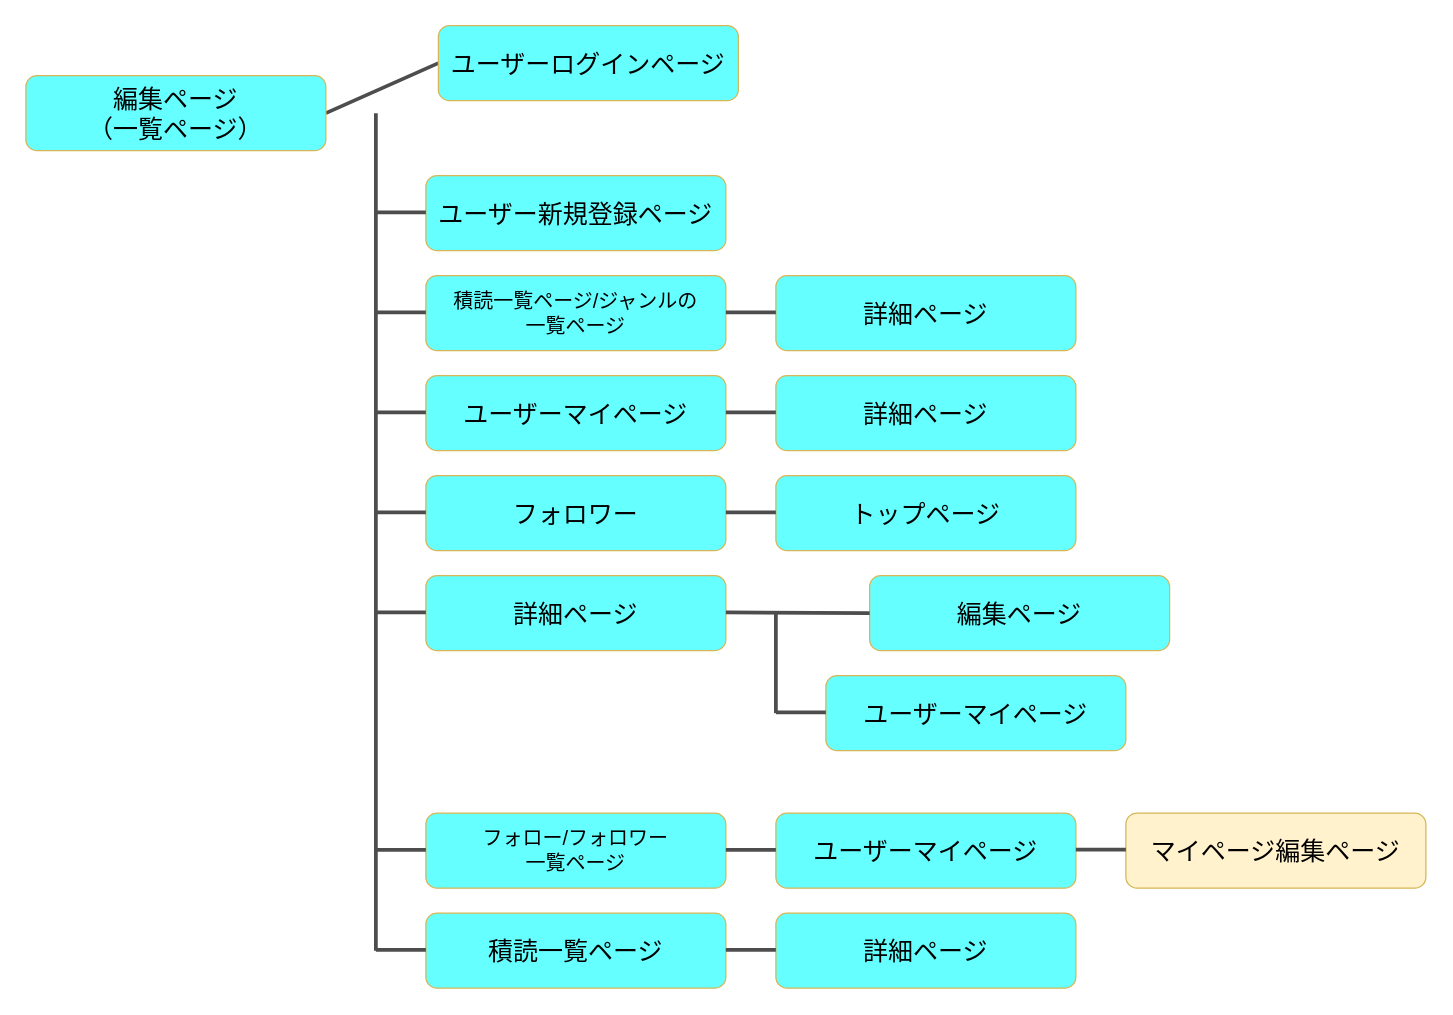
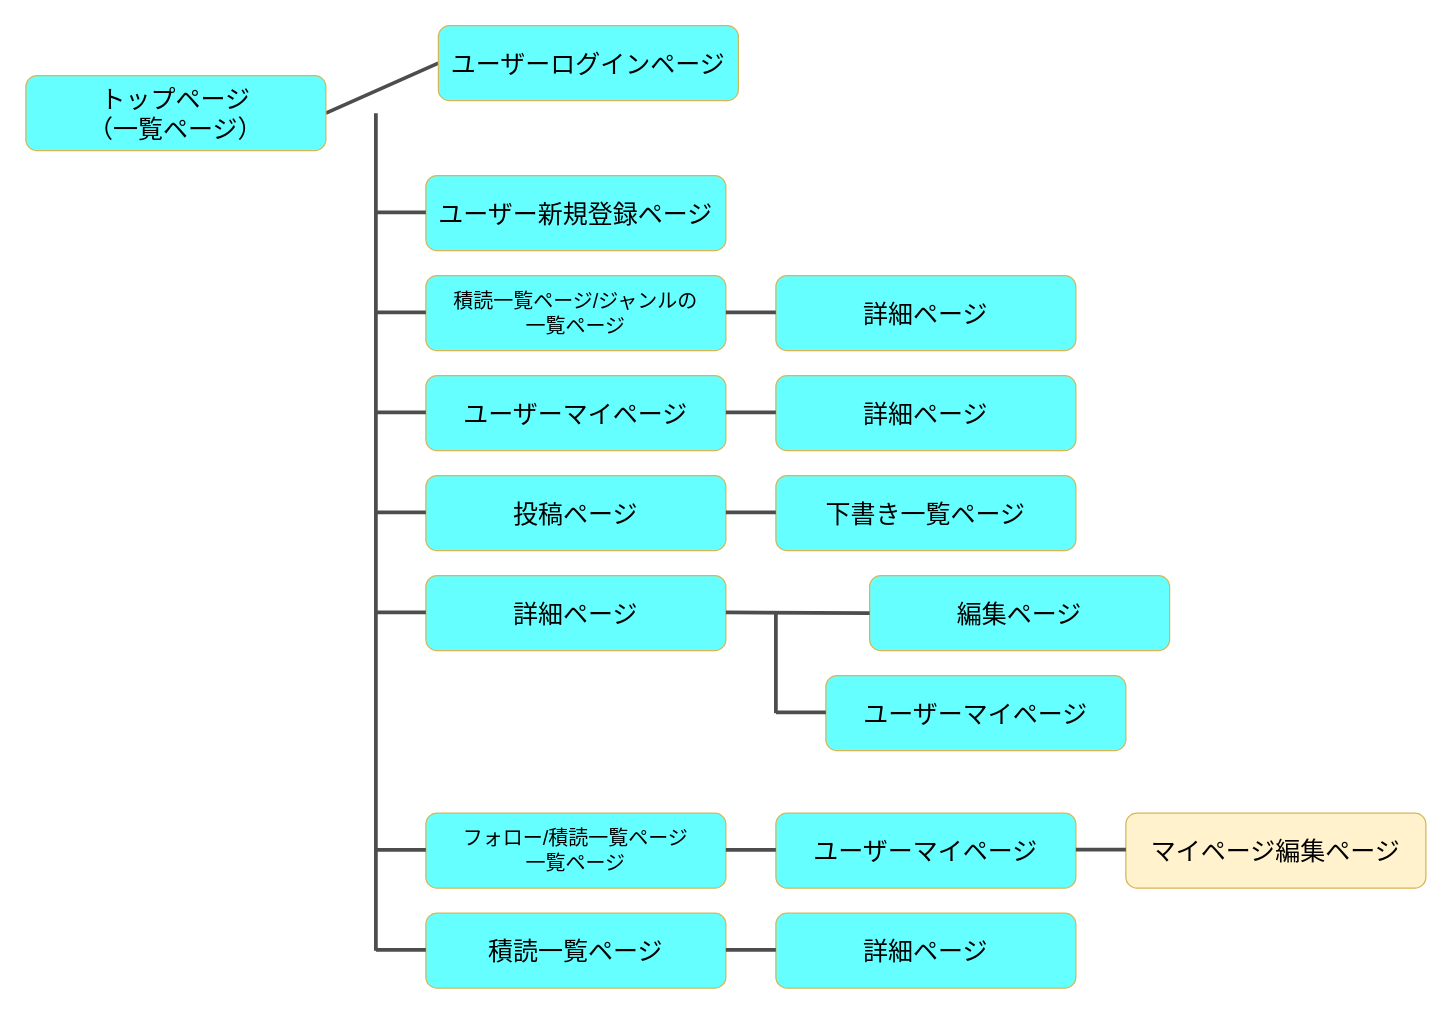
- <mxCell id="3" value="&lt;font style=&quot;font-size: 20px;&quot;&gt;編集ページ&lt;br&gt;（一覧ページ）&lt;/font&gt;" style="rounded=1;whiteSpace=wrap;html=1;strokeColor=#d6b656;fillColor=#66FFFF;" vertex="1" parent="1"><mxGeometry x="20" y="60" width="240" height="60" as="geometry" /></mxCell>
+ <mxCell id="3" value="&lt;font style=&quot;font-size: 20px;&quot;&gt;トップページ&lt;br&gt;（一覧ページ）&lt;/font&gt;" style="rounded=1;whiteSpace=wrap;html=1;strokeColor=#d6b656;fillColor=#66FFFF;" vertex="1" parent="1"><mxGeometry x="20" y="60" width="240" height="60" as="geometry" /></mxCell>
- <mxCell id="7" value="&lt;span style=&quot;font-size: 20px;&quot;&gt;フォロワー&lt;/span&gt;" style="rounded=1;whiteSpace=wrap;html=1;strokeColor=#d6b656;fillColor=#66FFFF;" vertex="1" parent="1"><mxGeometry y="380" width="240" height="60" as="geometry" x="340" /></mxCell>
+ <mxCell id="7" value="&lt;span style=&quot;font-size: 20px;&quot;&gt;投稿ページ&lt;/span&gt;" style="rounded=1;whiteSpace=wrap;html=1;strokeColor=#d6b656;fillColor=#66FFFF;" vertex="1" parent="1"><mxGeometry y="380" width="240" height="60" as="geometry" x="340" /></mxCell>
- <mxCell id="13" value="&lt;font style=&quot;font-size: 20px;&quot;&gt;トップページ&lt;/font&gt;" style="rounded=1;whiteSpace=wrap;html=1;strokeColor=#d6b656;fillColor=#66FFFF;" vertex="1" parent="1"><mxGeometry x="620" y="380" width="240" height="60" as="geometry" /></mxCell>
+ <mxCell id="13" value="&lt;font style=&quot;font-size: 20px;&quot;&gt;下書き一覧ページ&lt;/font&gt;" style="rounded=1;whiteSpace=wrap;html=1;strokeColor=#d6b656;fillColor=#66FFFF;" vertex="1" parent="1"><mxGeometry x="620" y="380" width="240" height="60" as="geometry" /></mxCell>
- <mxCell id="16" value="&lt;font style=&quot;font-size: 16px;&quot;&gt;フォロー/フォロワー&lt;br&gt;一覧ページ&lt;/font&gt;" style="rounded=1;whiteSpace=wrap;html=1;strokeColor=#d6b656;fillColor=#66FFFF;" vertex="1" parent="1"><mxGeometry y="650" width="240" height="60" as="geometry" x="340" /></mxCell>
+ <mxCell id="16" value="&lt;font style=&quot;font-size: 16px;&quot;&gt;フォロー/積読一覧ページ&lt;br&gt;一覧ページ&lt;/font&gt;" style="rounded=1;whiteSpace=wrap;html=1;strokeColor=#d6b656;fillColor=#66FFFF;" vertex="1" parent="1"><mxGeometry y="650" width="240" height="60" as="geometry" x="340" /></mxCell>
